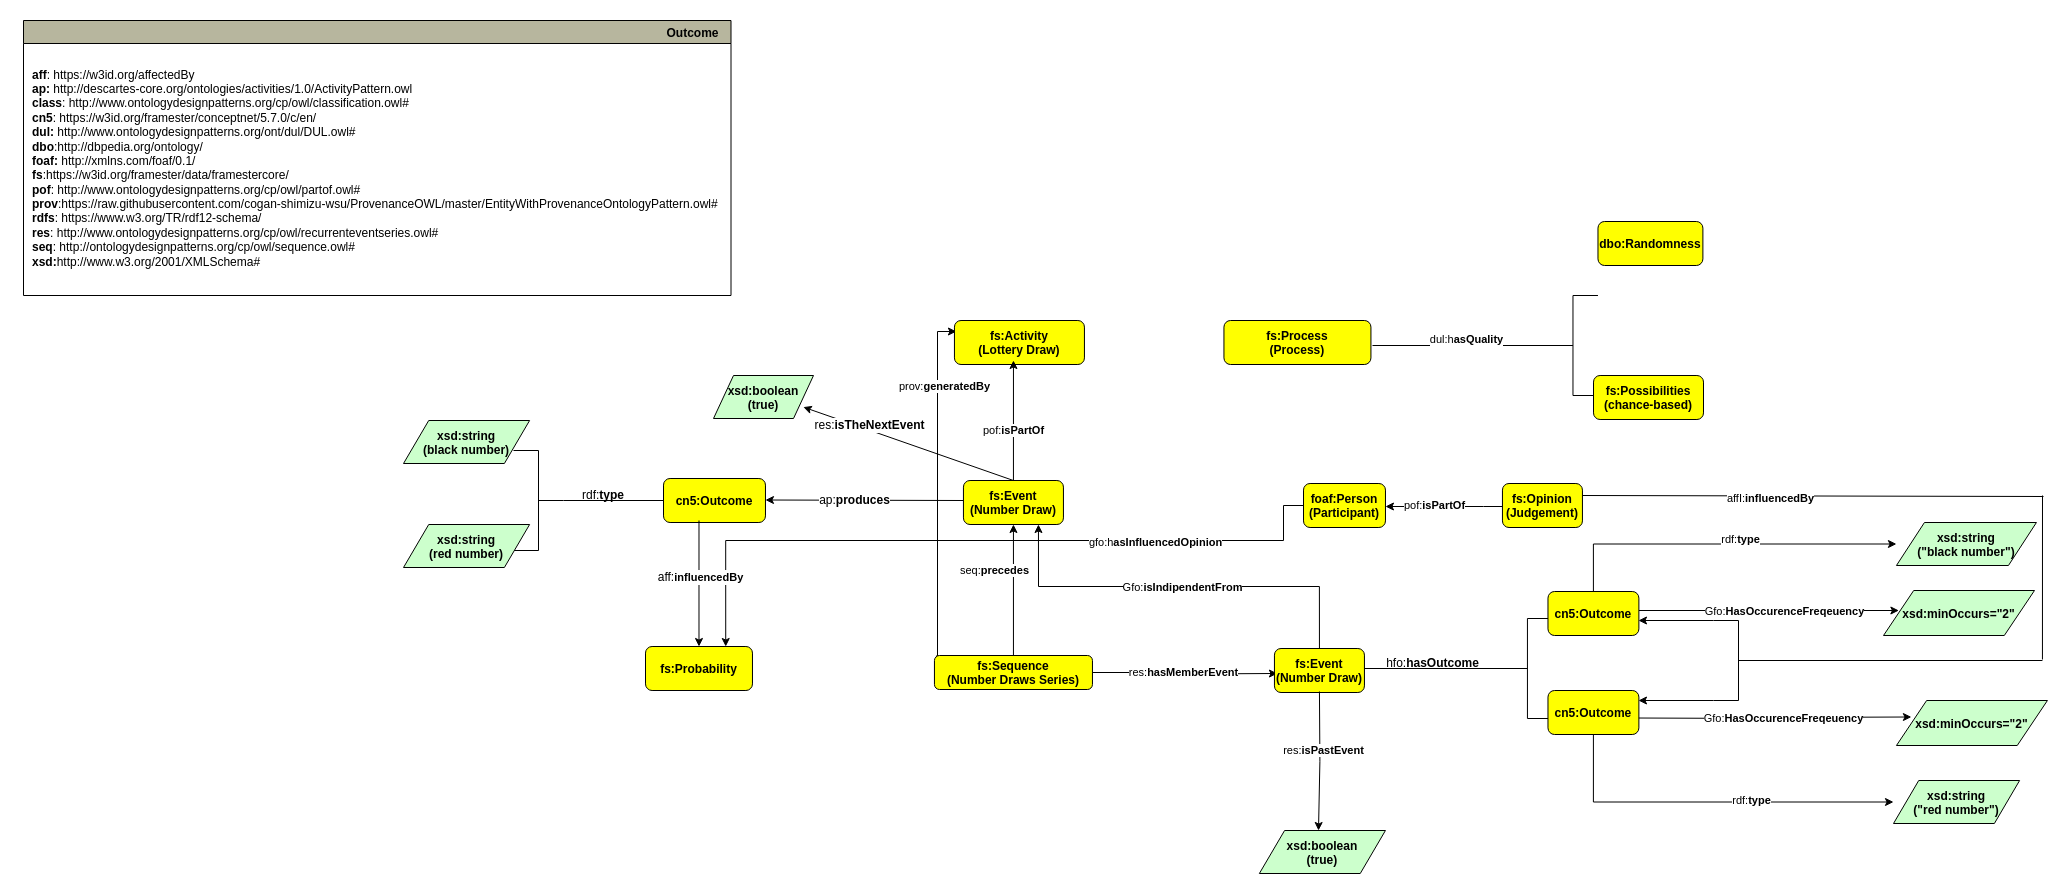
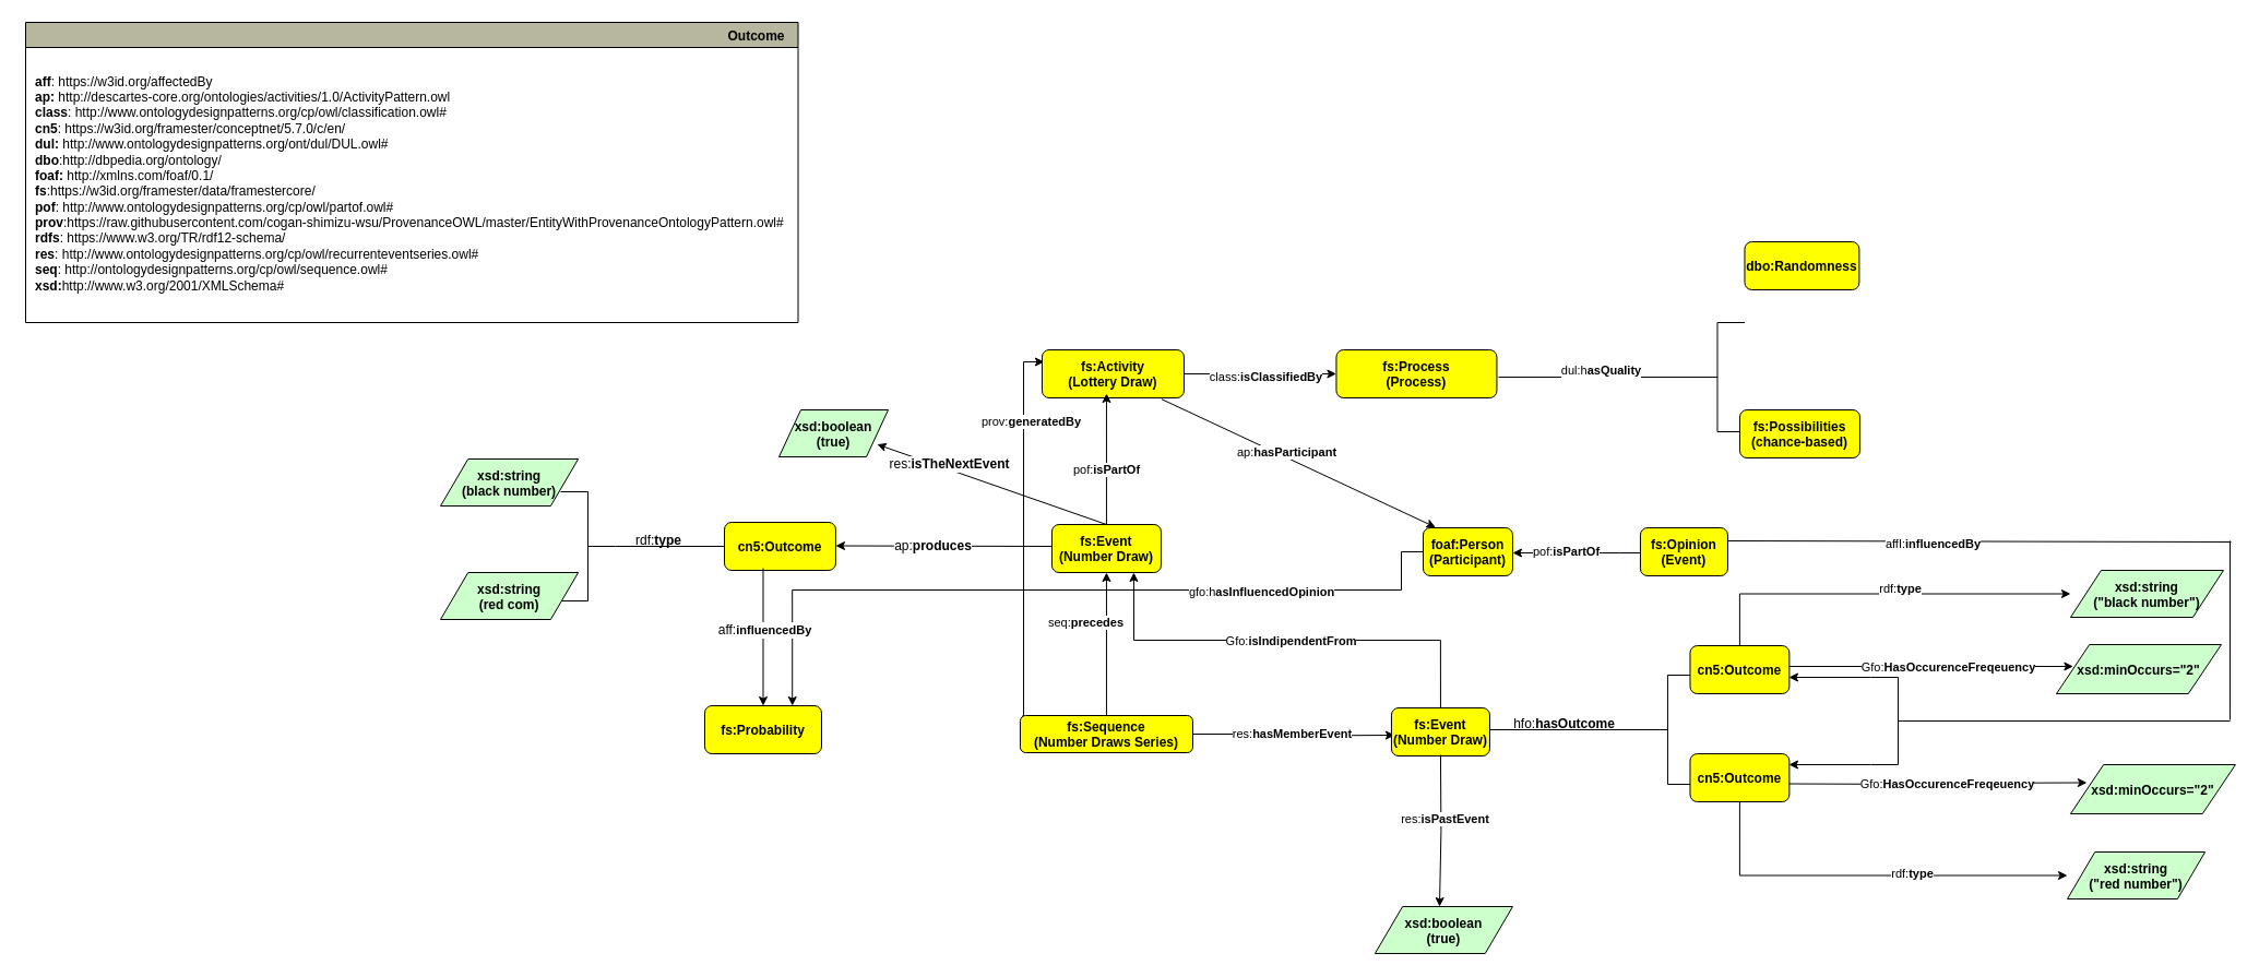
+ <mxCell id="2" style="edgeStyle=orthogonalEdgeStyle;rounded=0;orthogonalLoop=1;jettySize=auto;html=1;" parent="1" source="30" target="8" edge="1"><mxGeometry relative="1" as="geometry"><mxPoint x="1011.94" y="430" as="sourcePoint" /></mxGeometry></mxCell>
+ <mxCell id="3" value="class:&lt;b style=&quot;border-color: var(--border-color);&quot;&gt;isClassifiedBy&lt;/b&gt;" style="edgeLabel;html=1;align=center;verticalAlign=middle;resizable=0;points=[];" parent="2" vertex="1" connectable="0"><mxGeometry x="0.079" y="-2" relative="1" as="geometry"><mxPoint as="offset" /></mxGeometry></mxCell>
+ <mxCell id="39" value="" style="endArrow=classic;html=1;textDirection=ltr;rounded=0;entryX=0.139;entryY=-0.009;entryDx=0;entryDy=0;entryPerimeter=0;exitX=0.842;exitY=1.027;exitDx=0;exitDy=0;exitPerimeter=0;" parent="1" source="30" target="7" edge="1"><mxGeometry width="50" height="50" relative="1" as="geometry"><mxPoint x="1061.94" y="380" as="sourcePoint" /><mxPoint x="1209.89" y="380" as="targetPoint" /></mxGeometry></mxCell>
+ <mxCell id="40" value="ap:&lt;b&gt;hasParticipant&lt;/b&gt;" style="edgeLabel;html=1;align=center;verticalAlign=middle;resizable=0;points=[];" parent="39" vertex="1" connectable="0"><mxGeometry x="-0.107" y="5" relative="1" as="geometry"><mxPoint as="offset" /></mxGeometry></mxCell>
- <mxCell id="59" value="fs:Opinion&#10;(Judgement)" style="graphMlID=n4;shape=rect;rounded=1;arcsize=30;fillColor=#ffff00;strokeColor=#000000;strokeWidth=1.0;fontStyle=1" parent="1" vertex="1"><mxGeometry x="1501.94" y="483" width="80" height="44" as="geometry" /></mxCell>
+ <mxCell id="59" value="fs:Opinion&#10;(Event)" style="graphMlID=n4;shape=rect;rounded=1;arcsize=30;fillColor=#ffff00;strokeColor=#000000;strokeWidth=1.0;fontStyle=1" parent="1" vertex="1"><mxGeometry x="1501.94" y="483" width="80" height="44" as="geometry" /></mxCell>
- <mxCell id="54" value="xsd:string&#10;(red number)" style="graphMlID=n6;shape=parallelogram;fillColor=#ccffcc;strokeColor=#000000;strokeWidth=1.0;fontStyle=1" parent="1" vertex="1"><mxGeometry x="403" y="524" width="126.095" height="43" as="geometry" /></mxCell>
+ <mxCell id="54" value="xsd:string&#10;(red com)" style="graphMlID=n6;shape=parallelogram;fillColor=#ccffcc;strokeColor=#000000;strokeWidth=1.0;fontStyle=1" parent="1" vertex="1"><mxGeometry x="403" y="524" width="126.095" height="43" as="geometry" /></mxCell>
